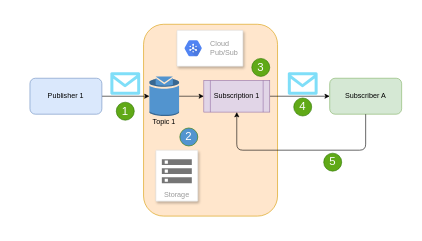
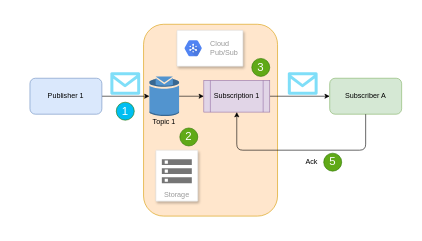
- <mxCell id="23" value="4" style="ellipse;whiteSpace=wrap;html=1;strokeColor=#2D7600;fillColor=#60a917;fontColor=#ffffff;fontSize=19;" vertex="1" parent="1"><mxGeometry x="489" y="163" width="30" height="30" as="geometry" /></mxCell>
- <mxCell id="20" value="1" style="ellipse;whiteSpace=wrap;html=1;strokeColor=#2D7600;fillColor=#60a917;fontColor=#ffffff;fontSize=19;" vertex="1" parent="1"><mxGeometry x="193" y="170" width="30" height="30" as="geometry" /></mxCell>
+ <mxCell id="20" value="1" style="ellipse;whiteSpace=wrap;html=1;strokeColor=#2D7600;fillColor=#00bef2;fontColor=#ffffff;fontSize=19;" vertex="1" parent="1"><mxGeometry x="193" y="170" width="30" height="30" as="geometry" /></mxCell>
- <mxCell id="21" value="2" style="ellipse;whiteSpace=wrap;html=1;strokeColor=#2D7600;fillColor=#5294cf;fontColor=#ffffff;fontSize=19;" vertex="1" parent="1"><mxGeometry x="299" y="213" width="30" height="30" as="geometry" /></mxCell>
+ <mxCell id="21" value="2" style="ellipse;whiteSpace=wrap;html=1;strokeColor=#2D7600;fillColor=#60a917;fontColor=#ffffff;fontSize=19;" vertex="1" parent="1"><mxGeometry x="299" y="213" width="30" height="30" as="geometry" /></mxCell>
+ <mxCell id="19" value="Ack" style="text;html=1;strokeColor=none;fillColor=none;align=center;verticalAlign=middle;whiteSpace=wrap;rounded=0;" vertex="1" parent="1"><mxGeometry x="499" y="260" width="40" height="20" as="geometry" /></mxCell>
